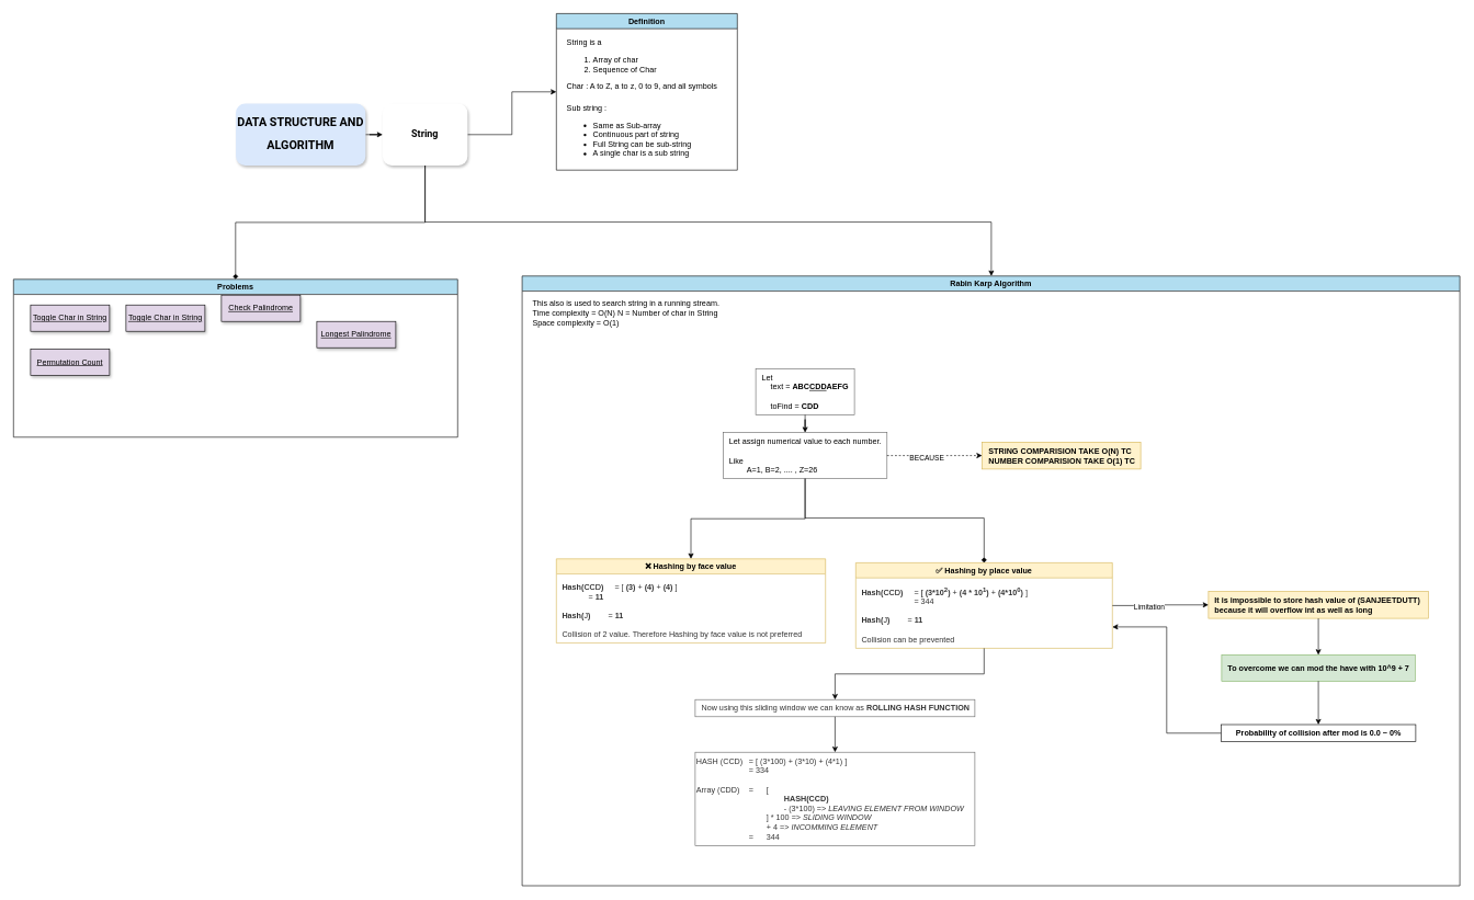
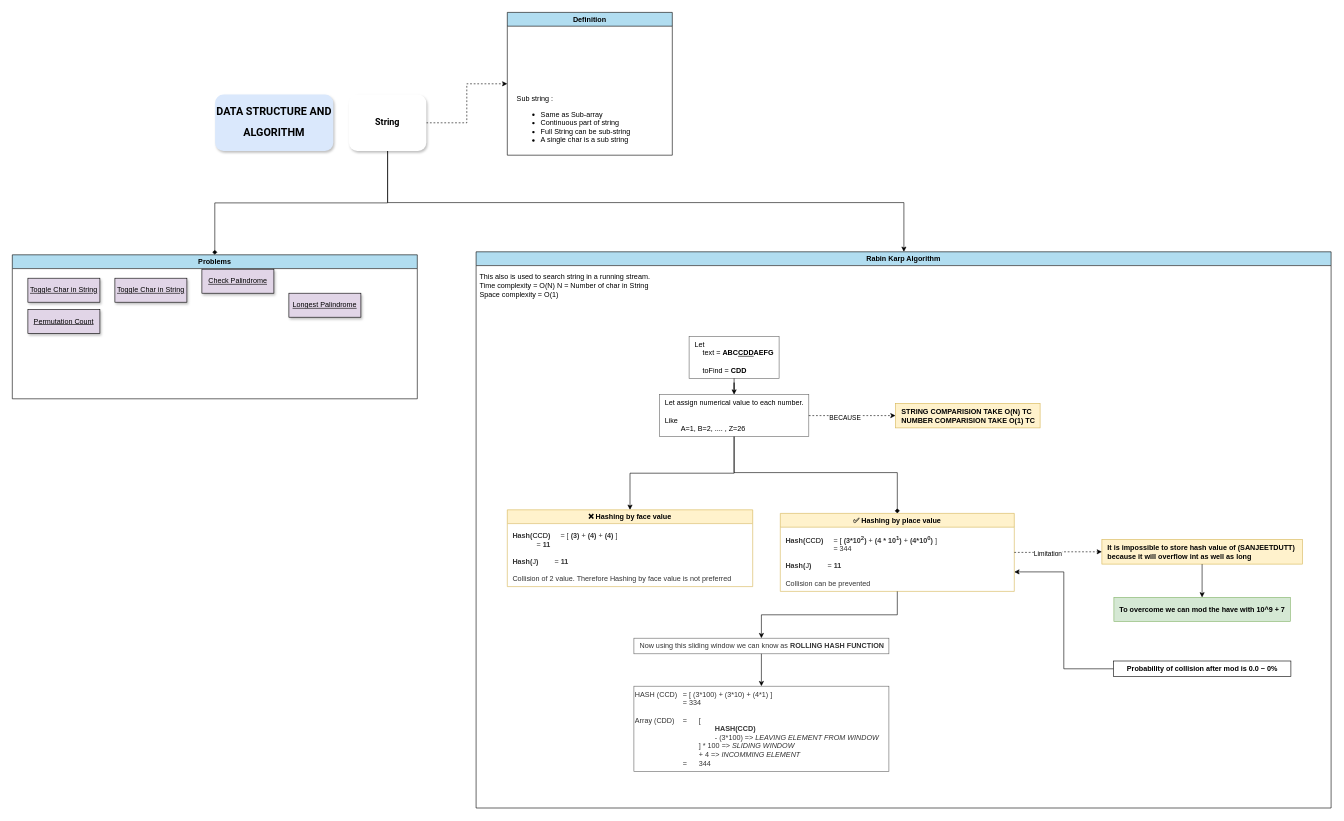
- <mxCell id="15" value="String is a&amp;nbsp;&lt;br&gt;&lt;ol&gt;&lt;li&gt;Array of char&lt;/li&gt;&lt;li&gt;Sequence of Char&lt;/li&gt;&lt;/ol&gt;&lt;div&gt;Char : A to Z, a to z, 0 to 9, and all symbols&lt;/div&gt;" style="text;html=1;align=left;verticalAlign=middle;resizable=0;points=[];autosize=1;strokeColor=none;fillColor=none;" parent="14" vertex="1"><mxGeometry x="14" y="30" width="247" height="94" as="geometry" /></mxCell>
- <mxCell id="3" style="edgeStyle=orthogonalEdgeStyle;rounded=0;orthogonalLoop=1;jettySize=auto;html=1;entryX=0;entryY=0.5;entryDx=0;entryDy=0;" parent="1" source="5" target="14" edge="1"><mxGeometry relative="1" as="geometry" /></mxCell>
+ <mxCell id="3" style="edgeStyle=orthogonalEdgeStyle;rounded=0;orthogonalLoop=1;jettySize=auto;html=1;entryX=0;entryY=0.5;entryDx=0;entryDy=0;dashed=1;" parent="1" source="5" target="14" edge="1"><mxGeometry relative="1" as="geometry" /></mxCell>
- <mxCell id="6" style="edgeStyle=orthogonalEdgeStyle;rounded=0;orthogonalLoop=1;jettySize=auto;html=1;" parent="1" source="7" target="5" edge="1"><mxGeometry relative="1" as="geometry" /></mxCell>
- <mxCell id="18" value="This also is used to search string in a running stream.&lt;br&gt;Time complexity = O(N) N = Number of char in String&lt;br&gt;Space complexity = O(1)" style="text;html=1;align=left;verticalAlign=middle;resizable=0;points=[];autosize=1;strokeColor=none;fillColor=none;" vertex="1" parent="17"><mxGeometry x="14" y="28" width="302" height="55" as="geometry" /></mxCell>
+ <mxCell id="18" value="This also is used to search string in a running stream.&lt;br&gt;Time complexity = O(N) N = Number of char in String&lt;br&gt;Space complexity = O(1)" style="text;html=1;align=left;verticalAlign=middle;resizable=0;points=[];autosize=1;strokeColor=none;fillColor=none;" vertex="1" parent="17"><mxGeometry x="4" y="28" width="302" height="55" as="geometry" /></mxCell>
- <mxCell id="13" value="Permutation Count" style="text;html=1;strokeColor=default;fillColor=#e1d5e7;whiteSpace=wrap;align=center;verticalAlign=middle;fontStyle=4;shadow=1;" parent="8" vertex="1"><mxGeometry x="26" y="106" width="120" height="40" as="geometry" /></mxCell>
+ <mxCell id="13" value="Permutation Count" style="text;html=1;strokeColor=default;fillColor=#e1d5e7;whiteSpace=wrap;align=center;verticalAlign=middle;fontStyle=4;shadow=1;" parent="8" vertex="1"><mxGeometry x="26" y="91" width="120" height="40" as="geometry" /></mxCell>
- <mxCell id="33" style="edgeStyle=orthogonalEdgeStyle;rounded=0;orthogonalLoop=1;jettySize=auto;html=1;" edge="1" parent="19" source="29" target="32"><mxGeometry relative="1" as="geometry" /></mxCell>
+ <mxCell id="33" style="edgeStyle=orthogonalEdgeStyle;rounded=0;orthogonalLoop=1;jettySize=auto;html=1;dashed=1;" edge="1" parent="19" source="29" target="32"><mxGeometry relative="1" as="geometry" /></mxCell>
- <mxCell id="39" value="" style="edgeStyle=orthogonalEdgeStyle;rounded=0;orthogonalLoop=1;jettySize=auto;html=1;" edge="1" parent="19" source="35" target="38"><mxGeometry relative="1" as="geometry" /></mxCell>
